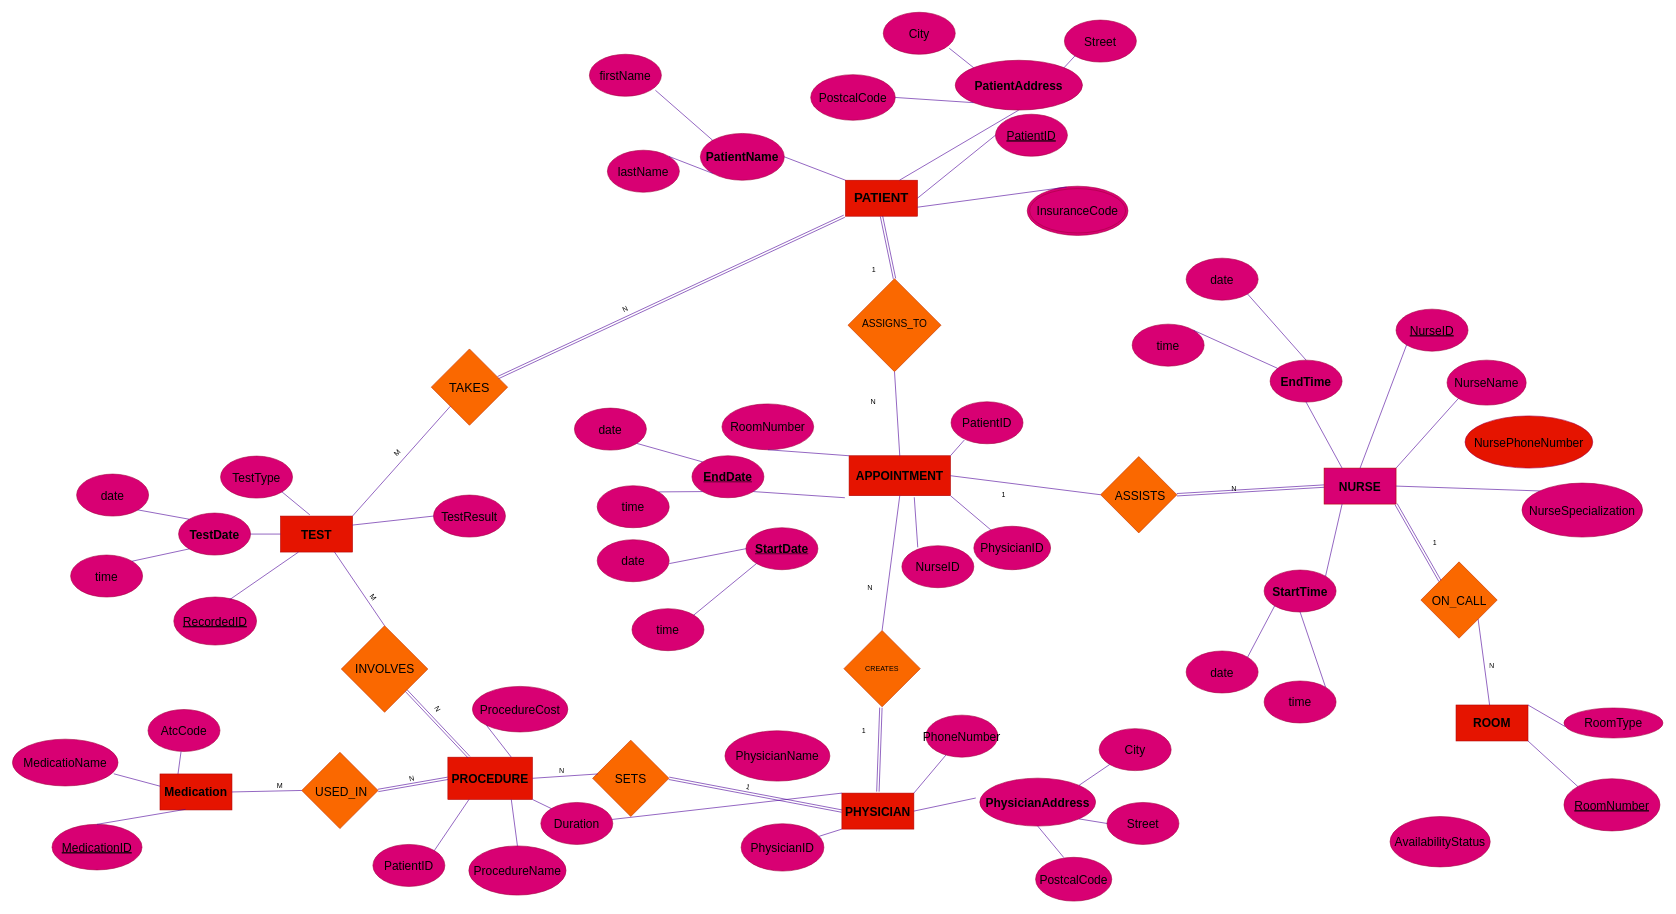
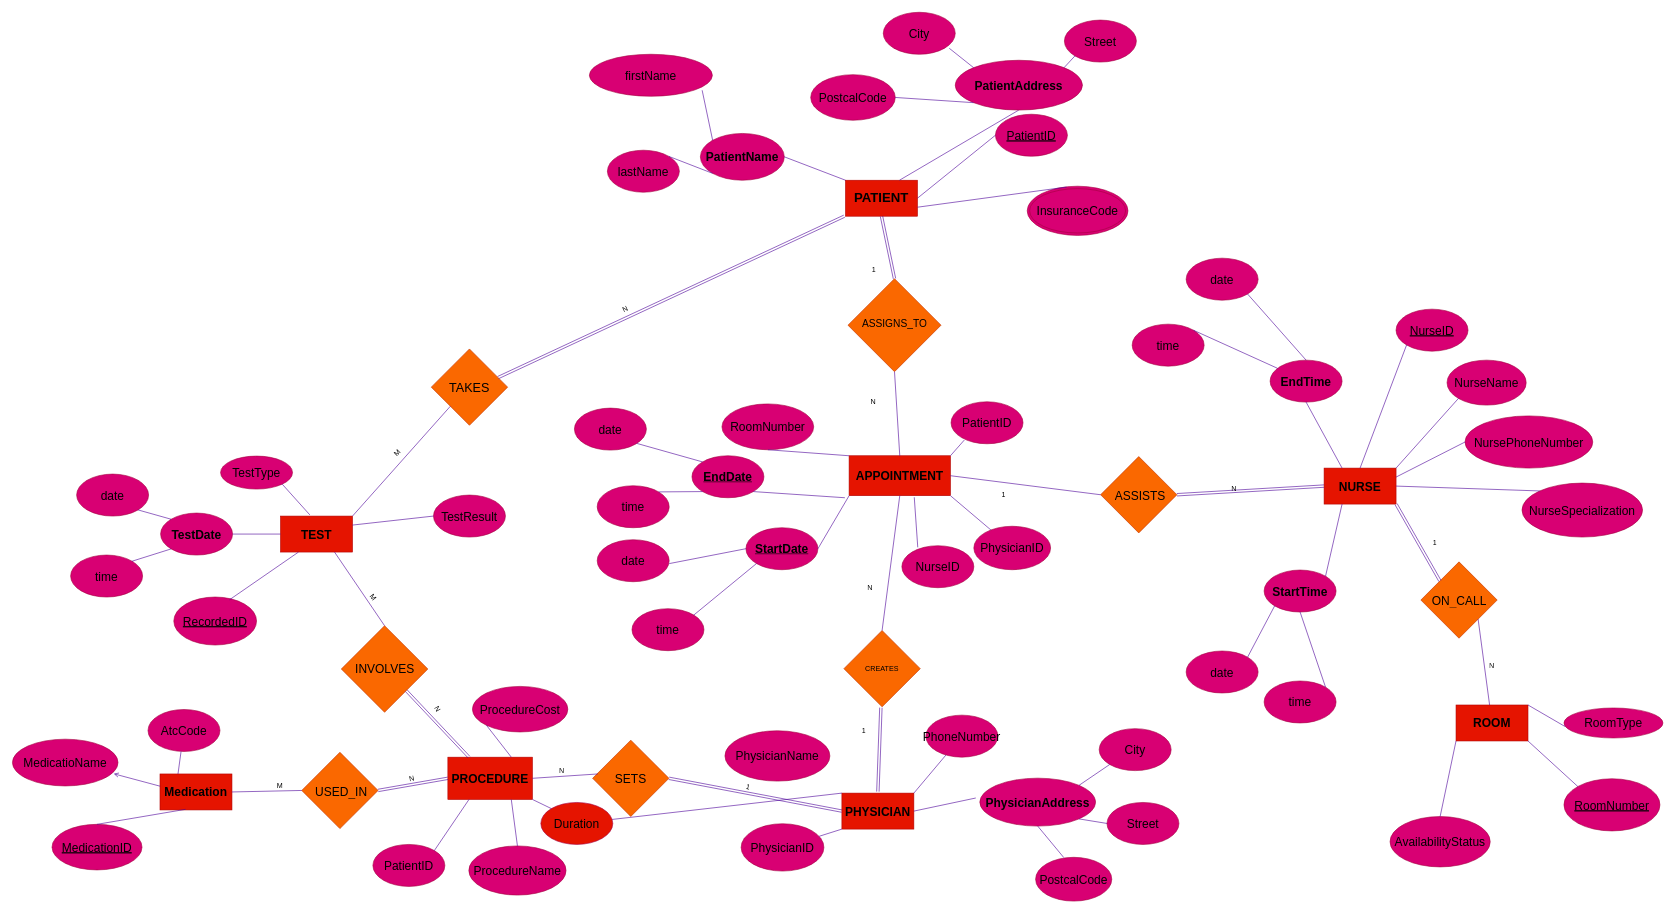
- <mxCell id="48" value="&lt;font style=&quot;font-size: 20px;&quot;&gt;firstName&lt;/font&gt;" style="ellipse;whiteSpace=wrap;html=1;fillColor=#d80073;fontColor=#000000;strokeColor=#A50040;" parent="1" vertex="1"><mxGeometry x="982" y="90" width="120" height="70" as="geometry" /></mxCell>
+ <mxCell id="48" value="&lt;font style=&quot;font-size: 20px;&quot;&gt;firstName&lt;/font&gt;" style="ellipse;whiteSpace=wrap;html=1;fillColor=#d80073;fontColor=#000000;strokeColor=#A50040;" parent="1" vertex="1"><mxGeometry x="982" y="90" width="205" height="70" as="geometry" /></mxCell>
- <mxCell id="87" value="&lt;font style=&quot;font-size: 20px;&quot;&gt;NursePhoneNumber&lt;/font&gt;" style="ellipse;whiteSpace=wrap;html=1;fillColor=#e51400;fontColor=#000000;strokeColor=#A50040;" parent="1" vertex="1"><mxGeometry x="2442" y="693" width="213" height="87" as="geometry" /></mxCell>
+ <mxCell id="87" value="&lt;font style=&quot;font-size: 20px;&quot;&gt;NursePhoneNumber&lt;/font&gt;" style="ellipse;whiteSpace=wrap;html=1;fillColor=#d80073;fontColor=#000000;strokeColor=#A50040;" parent="1" vertex="1"><mxGeometry x="2442" y="693" width="213" height="87" as="geometry" /></mxCell>
+ <mxCell id="102" value="" style="endArrow=none;html=1;entryX=0;entryY=0.5;entryDx=0;entryDy=0;exitX=1;exitY=0.25;exitDx=0;exitDy=0;fillColor=#e3c800;strokeColor=#4C0099;" parent="1" source="83" target="87" edge="1"><mxGeometry width="50" height="50" relative="1" as="geometry"><mxPoint x="2337" y="830" as="sourcePoint" /><mxPoint x="2297" y="900" as="targetPoint" /></mxGeometry></mxCell>
- <mxCell id="66" value="&lt;font style=&quot;font-size: 20px;&quot;&gt;TestType&lt;/font&gt;" style="ellipse;whiteSpace=wrap;html=1;fillColor=#d80073;fontColor=#000000;strokeColor=#A50040;" parent="1" vertex="1"><mxGeometry x="367" y="760" width="120" height="70" as="geometry" /></mxCell>
+ <mxCell id="66" value="&lt;font style=&quot;font-size: 20px;&quot;&gt;TestType&lt;/font&gt;" style="ellipse;whiteSpace=wrap;html=1;fillColor=#d80073;fontColor=#000000;strokeColor=#A50040;" parent="1" vertex="1"><mxGeometry x="367" y="760" width="120" height="55" as="geometry" /></mxCell>
- <mxCell id="83" value="&lt;b&gt;&lt;font style=&quot;font-size: 20px;&quot;&gt;NURSE&lt;/font&gt;&lt;/b&gt;" style="rounded=0;whiteSpace=wrap;html=1;fillColor=#d80073;fontColor=#000000;strokeColor=#B20000;" parent="1" vertex="1"><mxGeometry x="2207" y="780" width="120" height="60" as="geometry" /></mxCell>
+ <mxCell id="83" value="&lt;b&gt;&lt;font style=&quot;font-size: 20px;&quot;&gt;NURSE&lt;/font&gt;&lt;/b&gt;" style="rounded=0;whiteSpace=wrap;html=1;fillColor=#e51400;fontColor=#000000;strokeColor=#B20000;" parent="1" vertex="1"><mxGeometry x="2207" y="780" width="120" height="60" as="geometry" /></mxCell>
+ <mxCell id="25" value="" style="endArrow=none;html=1;entryX=0;entryY=1;entryDx=0;entryDy=0;exitX=1;exitY=0.5;exitDx=0;exitDy=0;fillColor=#e3c800;strokeColor=#4C0099;" parent="1" source="24" target="20" edge="1"><mxGeometry width="50" height="50" relative="1" as="geometry"><mxPoint x="1370" y="954.43" as="sourcePoint" /><mxPoint x="1410" y="874.43" as="targetPoint" /></mxGeometry></mxCell>
- <mxCell id="69" value="&lt;b&gt;&lt;font style=&quot;font-size: 20px;&quot;&gt;TestDate&lt;/font&gt;&lt;/b&gt;" style="ellipse;whiteSpace=wrap;html=1;fillColor=#d80073;fontColor=#000000;strokeColor=#A50040;" parent="1" vertex="1"><mxGeometry x="297" y="855" width="120" height="70" as="geometry" /></mxCell>
+ <mxCell id="69" value="&lt;b&gt;&lt;font style=&quot;font-size: 20px;&quot;&gt;TestDate&lt;/font&gt;&lt;/b&gt;" style="ellipse;whiteSpace=wrap;html=1;fillColor=#d80073;fontColor=#000000;strokeColor=#A50040;" parent="1" vertex="1"><mxGeometry x="267" y="855" width="120" height="70" as="geometry" /></mxCell>
- <mxCell id="154" value="" style="endArrow=none;html=1;fontColor=#FFFFFF;entryX=0.96;entryY=0.74;entryDx=0;entryDy=0;exitX=0.003;exitY=0.341;exitDx=0;exitDy=0;exitPerimeter=0;entryPerimeter=0;fillColor=#e3c800;strokeColor=#4C0099;" parent="1" source="149" target="151" edge="1"><mxGeometry width="50" height="50" relative="1" as="geometry"><mxPoint x="166" y="1418" as="sourcePoint" /><mxPoint x="216" y="1368" as="targetPoint" /></mxGeometry></mxCell>
+ <mxCell id="154" value="" style="endArrow=open;html=1;fontColor=#FFFFFF;entryX=0.96;entryY=0.74;entryDx=0;entryDy=0;exitX=0.003;exitY=0.341;exitDx=0;exitDy=0;exitPerimeter=0;entryPerimeter=0;fillColor=#e3c800;strokeColor=#4C0099;" parent="1" source="149" target="151" edge="1"><mxGeometry width="50" height="50" relative="1" as="geometry"><mxPoint x="166" y="1418" as="sourcePoint" /><mxPoint x="216" y="1368" as="targetPoint" /></mxGeometry></mxCell>
+ <mxCell id="110" value="" style="endArrow=none;html=1;entryX=0;entryY=1;entryDx=0;entryDy=0;exitX=0.5;exitY=0;exitDx=0;exitDy=0;fillColor=#e3c800;strokeColor=#4C0099;" parent="1" source="105" target="104" edge="1"><mxGeometry width="50" height="50" relative="1" as="geometry"><mxPoint x="2547" y="1340" as="sourcePoint" /><mxPoint x="2597" y="1290" as="targetPoint" /></mxGeometry></mxCell>
- <mxCell id="136" value="&lt;font style=&quot;font-size: 20px;&quot;&gt;Duration&lt;/font&gt;" style="ellipse;whiteSpace=wrap;html=1;fillColor=#d80073;fontColor=#000000;strokeColor=#A50040;" parent="1" vertex="1"><mxGeometry x="901" y="1337.5" width="120" height="70" as="geometry" /></mxCell>
+ <mxCell id="136" value="&lt;font style=&quot;font-size: 20px;&quot;&gt;Duration&lt;/font&gt;" style="ellipse;whiteSpace=wrap;html=1;fillColor=#e51400;fontColor=#000000;strokeColor=#A50040;" parent="1" vertex="1"><mxGeometry x="901" y="1337.5" width="120" height="70" as="geometry" /></mxCell>
